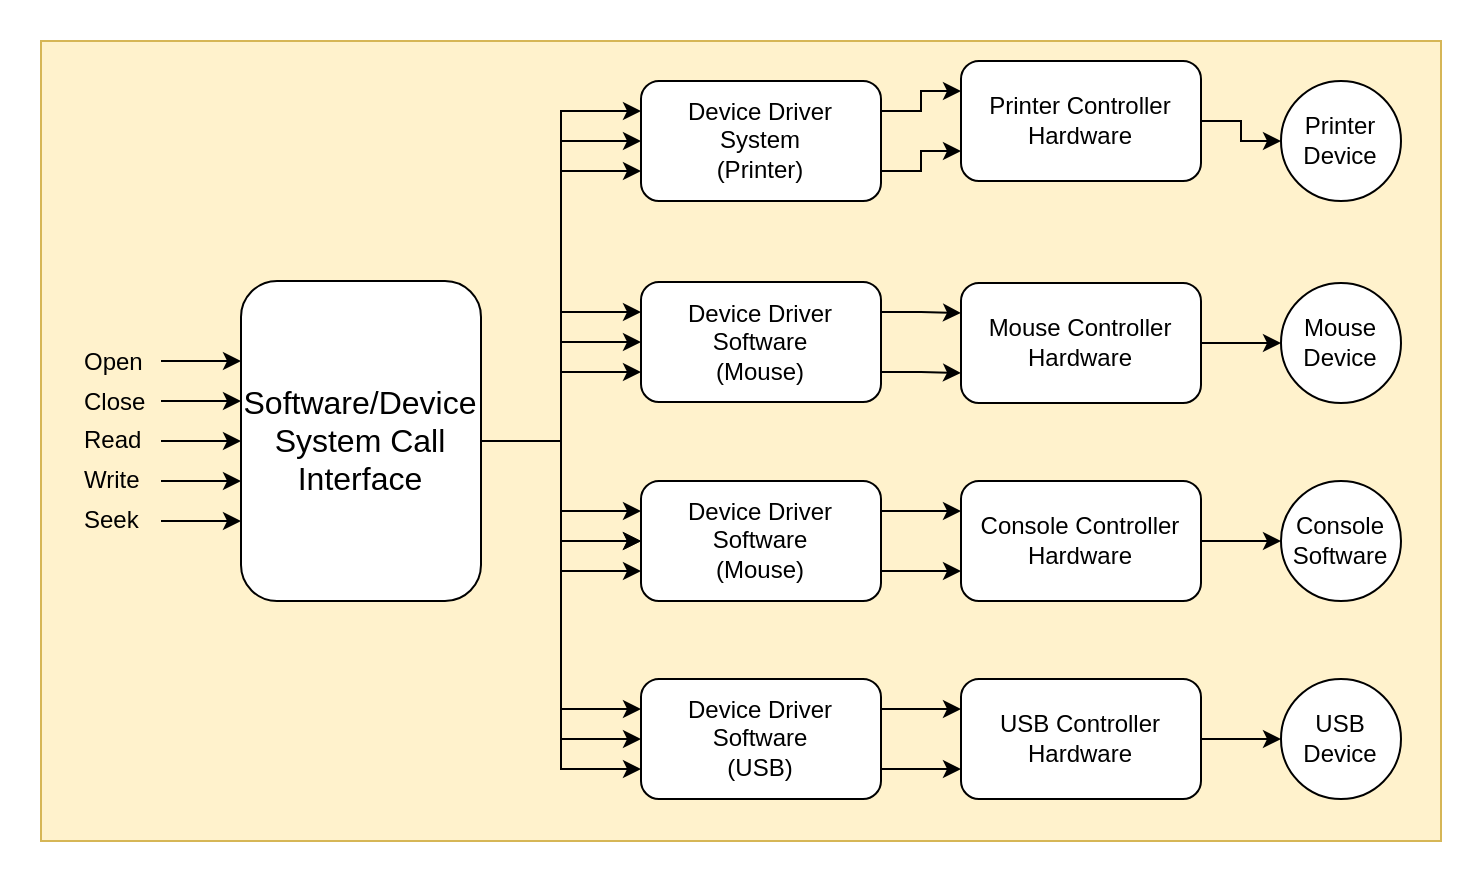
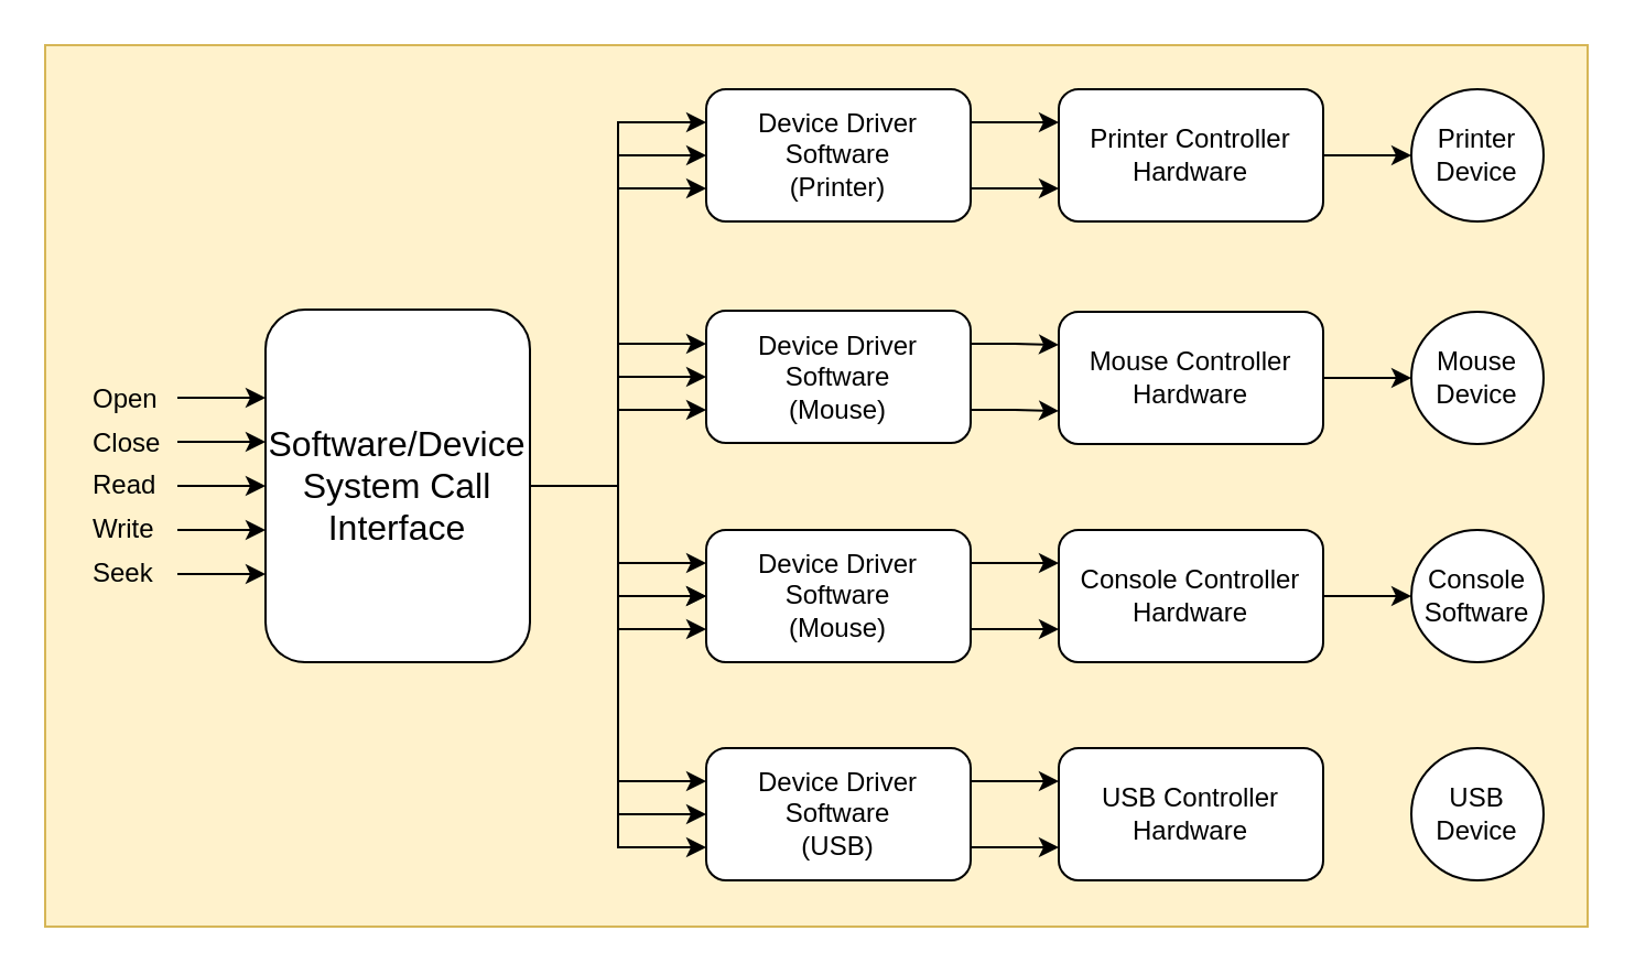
- <mxCell id="40" value="Printer Controller&lt;br&gt;Hardware&lt;br&gt;" style="rounded=1;whiteSpace=wrap;html=1;" vertex="1" parent="1"><mxGeometry x="480" y="30" width="120" height="60" as="geometry" /></mxCell>
+ <mxCell id="40" value="Printer Controller&lt;br&gt;Hardware&lt;br&gt;" style="rounded=1;whiteSpace=wrap;html=1;" vertex="1" parent="1"><mxGeometry x="480" y="40" width="120" height="60" as="geometry" /></mxCell>
- <mxCell id="38" value="Device Driver&lt;br&gt;System&lt;br&gt;(Printer)&lt;br&gt;" style="rounded=1;whiteSpace=wrap;html=1;" vertex="1" parent="1"><mxGeometry x="320" y="40" width="120" height="60" as="geometry" /></mxCell>
+ <mxCell id="38" value="Device Driver&lt;br&gt;Software&lt;br&gt;(Printer)&lt;br&gt;" style="rounded=1;whiteSpace=wrap;html=1;" vertex="1" parent="1"><mxGeometry x="320" y="40" width="120" height="60" as="geometry" /></mxCell>
- <mxCell id="45" style="edgeStyle=orthogonalEdgeStyle;rounded=0;orthogonalLoop=1;jettySize=auto;html=1;exitX=1;exitY=0.5;exitDx=0;exitDy=0;entryX=0;entryY=0.5;entryDx=0;entryDy=0;" edge="1" parent="1" source="46" target="50"><mxGeometry relative="1" as="geometry" /></mxCell>
